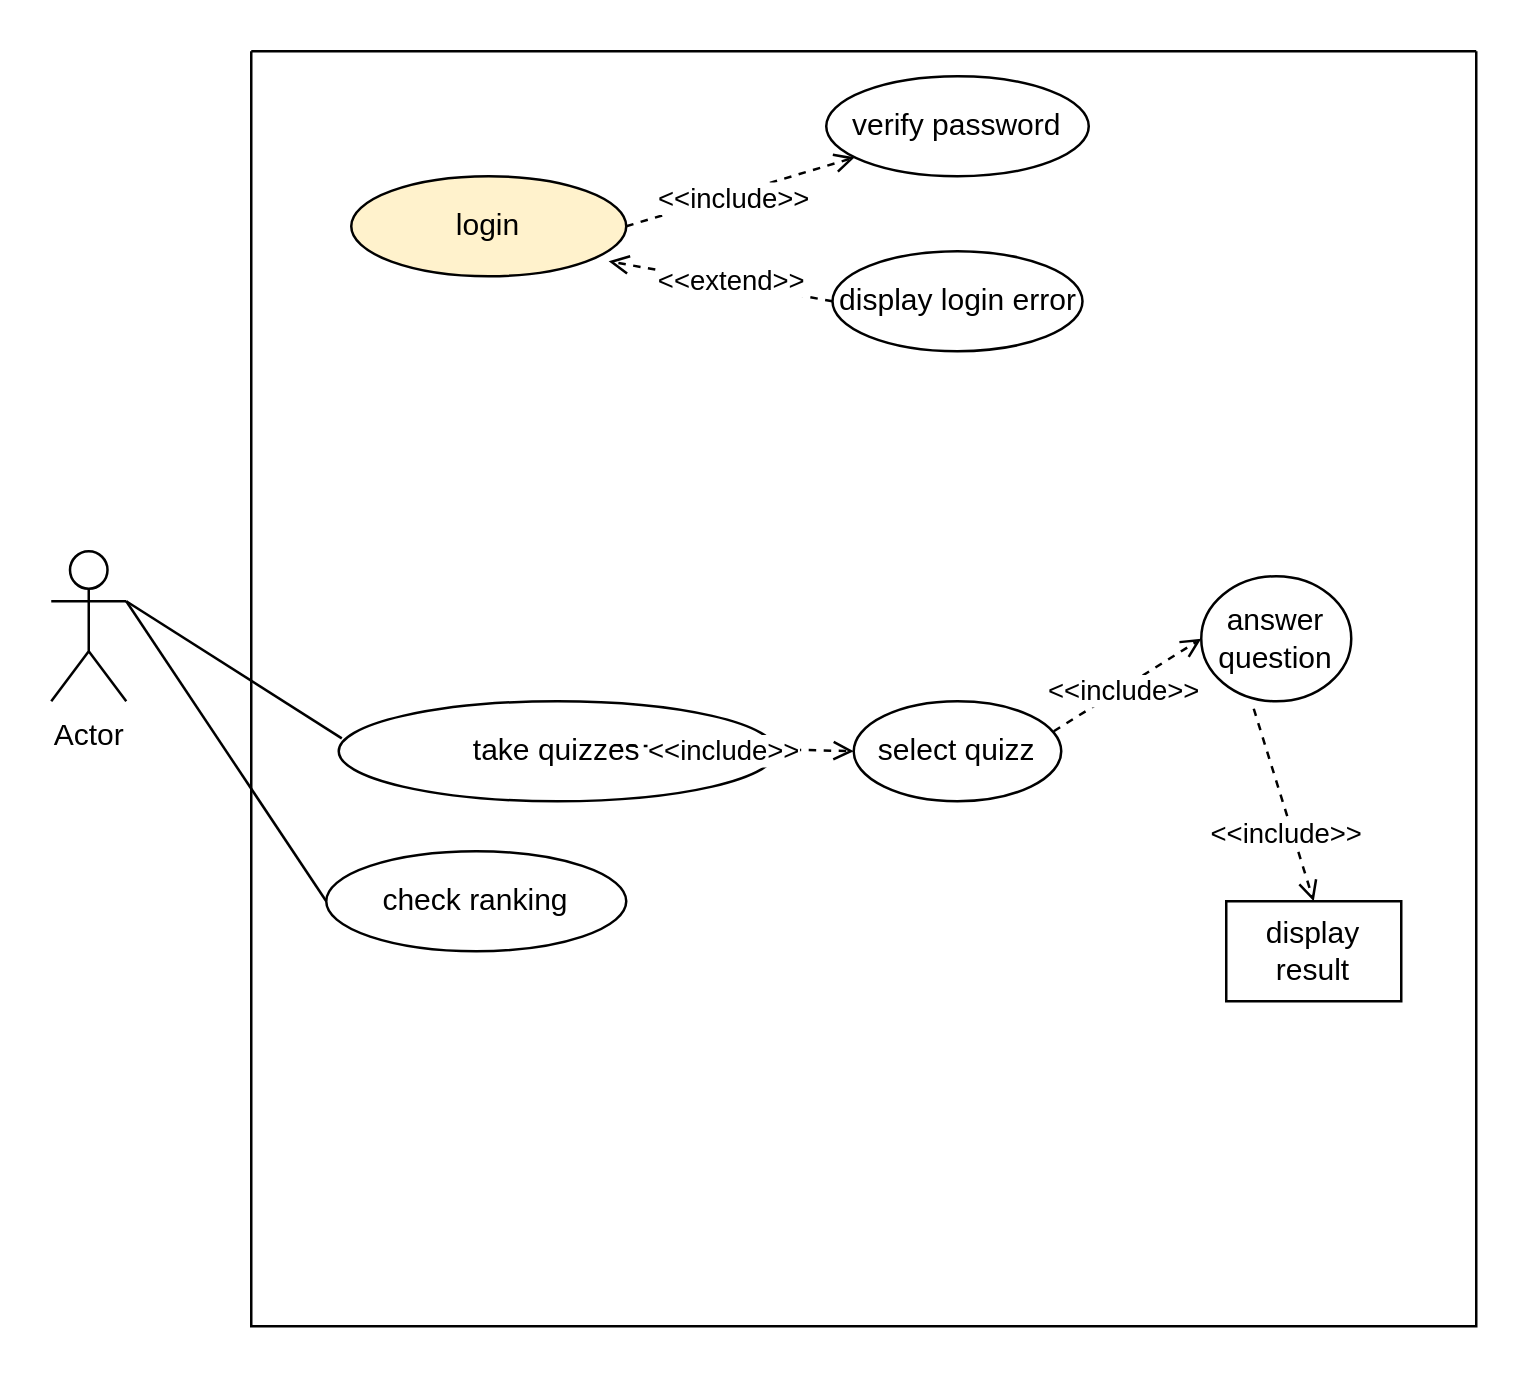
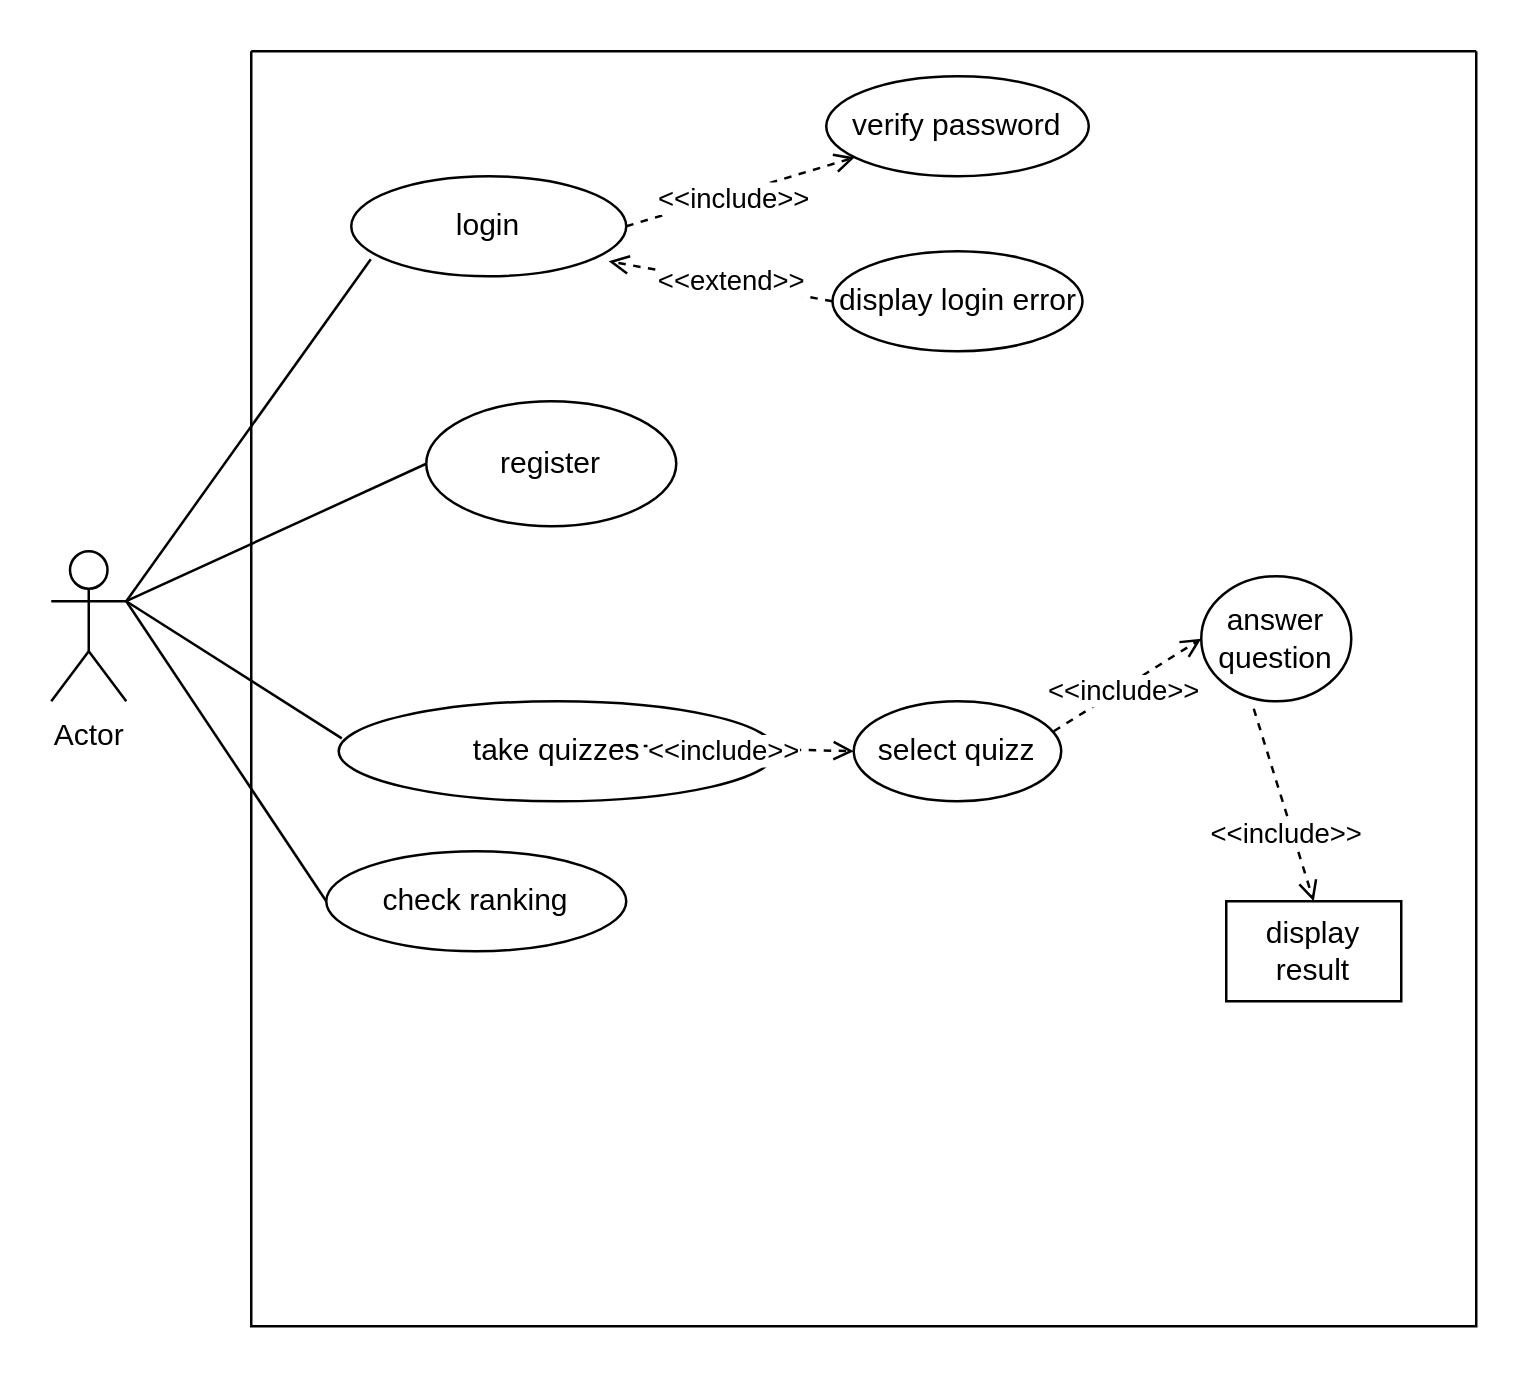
- <mxCell id="3" value="login" style="ellipse;whiteSpace=wrap;html=1;fillColor=#fff2cc;" vertex="1" parent="2"><mxGeometry x="40" y="50" width="110" height="40" as="geometry" /></mxCell>
+ <mxCell id="3" value="login" style="ellipse;whiteSpace=wrap;html=1;" vertex="1" parent="2"><mxGeometry x="40" y="50" width="110" height="40" as="geometry" /></mxCell>
+ <mxCell id="4" value="register" style="ellipse;whiteSpace=wrap;html=1;" vertex="1" parent="2"><mxGeometry x="70" y="140" width="100" height="50" as="geometry" /></mxCell>
+ <mxCell id="24" value="" style="endArrow=none;html=1;entryX=0;entryY=0.5;entryDx=0;entryDy=0;exitX=1;exitY=0.333;exitDx=0;exitDy=0;exitPerimeter=0;" edge="1" parent="1" source="22" target="4"><mxGeometry width="50" height="50" relative="1" as="geometry"><mxPoint x="120" y="300" as="sourcePoint" /><mxPoint x="140" y="290" as="targetPoint" /></mxGeometry></mxCell>
+ <mxCell id="23" value="" style="endArrow=none;html=1;entryX=0.071;entryY=0.829;entryDx=0;entryDy=0;entryPerimeter=0;exitX=1;exitY=0.333;exitDx=0;exitDy=0;exitPerimeter=0;" edge="1" parent="1" source="22" target="3"><mxGeometry width="50" height="50" relative="1" as="geometry"><mxPoint x="60" y="290" as="sourcePoint" /><mxPoint x="110" y="240" as="targetPoint" /></mxGeometry></mxCell>
